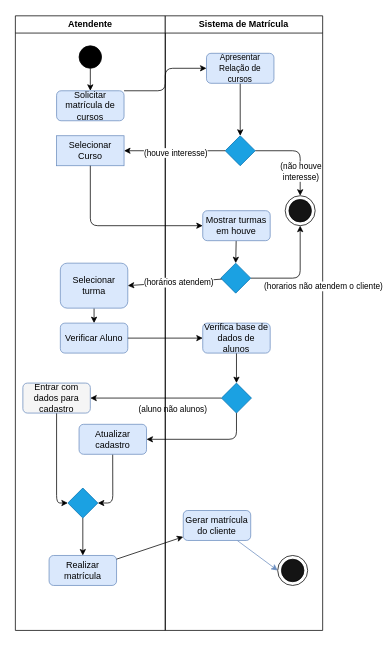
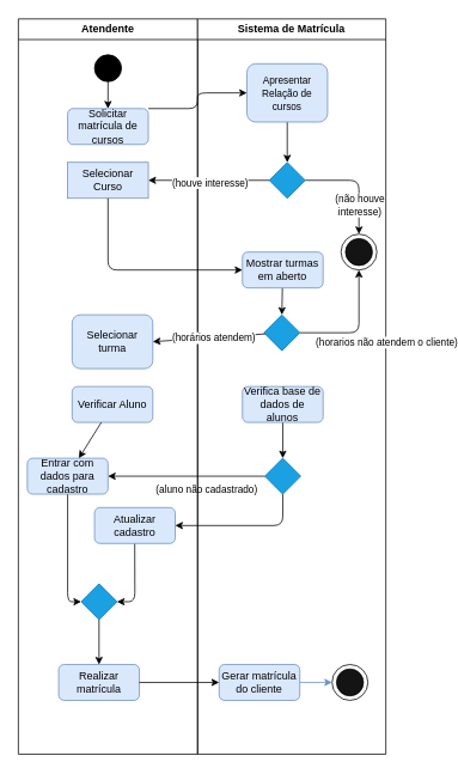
- <mxCell id="19" value="&lt;font style=&quot;font-size: 11px;&quot;&gt;Apresentar Relação de cursos&lt;/font&gt;" style="rounded=1;whiteSpace=wrap;html=1;fillColor=#dae8fc;strokeColor=#6c8ebf;" vertex="1" parent="17"><mxGeometry x="55" y="50" width="90" height="40" as="geometry" /></mxCell>
+ <mxCell id="19" value="&lt;font style=&quot;font-size: 11px;&quot;&gt;Apresentar Relação de cursos&lt;/font&gt;" style="rounded=1;whiteSpace=wrap;html=1;fillColor=#dae8fc;strokeColor=#6c8ebf;" vertex="1" parent="17"><mxGeometry x="55" y="50" width="90" height="65" as="geometry" /></mxCell>
- <mxCell id="27" value="Mostrar turmas em houve" style="rounded=1;whiteSpace=wrap;html=1;fillColor=#dae8fc;strokeColor=#6c8ebf;" vertex="1" parent="17"><mxGeometry x="50" y="260" width="90" height="40" as="geometry" /></mxCell>
+ <mxCell id="27" value="Mostrar turmas em aberto" style="rounded=1;whiteSpace=wrap;html=1;fillColor=#dae8fc;strokeColor=#6c8ebf;" vertex="1" parent="17"><mxGeometry x="50" y="260" width="90" height="40" as="geometry" /></mxCell>
- <mxCell id="7" value="" style="edgeStyle=none;html=1;" edge="1" parent="2" source="8" target="9"><mxGeometry relative="1" as="geometry" /></mxCell>
- <mxCell id="46" style="edgeStyle=none;html=1;" edge="1" parent="1" source="9" target="32"><mxGeometry relative="1" as="geometry" /></mxCell>
+ <mxCell id="46" style="edgeStyle=none;html=1;" edge="1" parent="1" source="9" target="11"><mxGeometry relative="1" as="geometry" /></mxCell>
- <mxCell id="11" value="Entrar com dados para cadastro" style="rounded=1;whiteSpace=wrap;html=1;fillColor=#f5f5f5;strokeColor=#6c8ebf;" vertex="1" parent="2"><mxGeometry x="10" y="490" width="90" height="40" as="geometry" /></mxCell>
+ <mxCell id="11" value="Entrar com dados para cadastro" style="rounded=1;whiteSpace=wrap;html=1;fillColor=#dae8fc;strokeColor=#6c8ebf;" vertex="1" parent="2"><mxGeometry x="10" y="490" width="90" height="40" as="geometry" /></mxCell>
- <mxCell id="34" value="(aluno não alunos)" style="text;html=1;align=center;verticalAlign=middle;resizable=0;points=[];autosize=1;strokeColor=none;fillColor=none;fontSize=11;" vertex="1" parent="17"><mxGeometry x="-60" y="510" width="140" height="30" as="geometry" /></mxCell>
+ <mxCell id="34" value="(aluno não cadastrado)" style="text;html=1;align=center;verticalAlign=middle;resizable=0;points=[];autosize=1;strokeColor=none;fillColor=none;fontSize=11;" vertex="1" parent="17"><mxGeometry x="-60" y="510" width="140" height="30" as="geometry" /></mxCell>
- <mxCell id="36" value="Gerar matrícula do cliente" style="rounded=1;whiteSpace=wrap;html=1;fillColor=#dae8fc;strokeColor=#6c8ebf;" vertex="1" parent="17"><mxGeometry x="24" y="660" width="90" height="40" as="geometry" /></mxCell>
+ <mxCell id="36" value="Gerar matrícula do cliente" style="rounded=1;whiteSpace=wrap;html=1;fillColor=#dae8fc;strokeColor=#6c8ebf;" vertex="1" parent="17"><mxGeometry x="24" y="720" width="90" height="40" as="geometry" /></mxCell>
